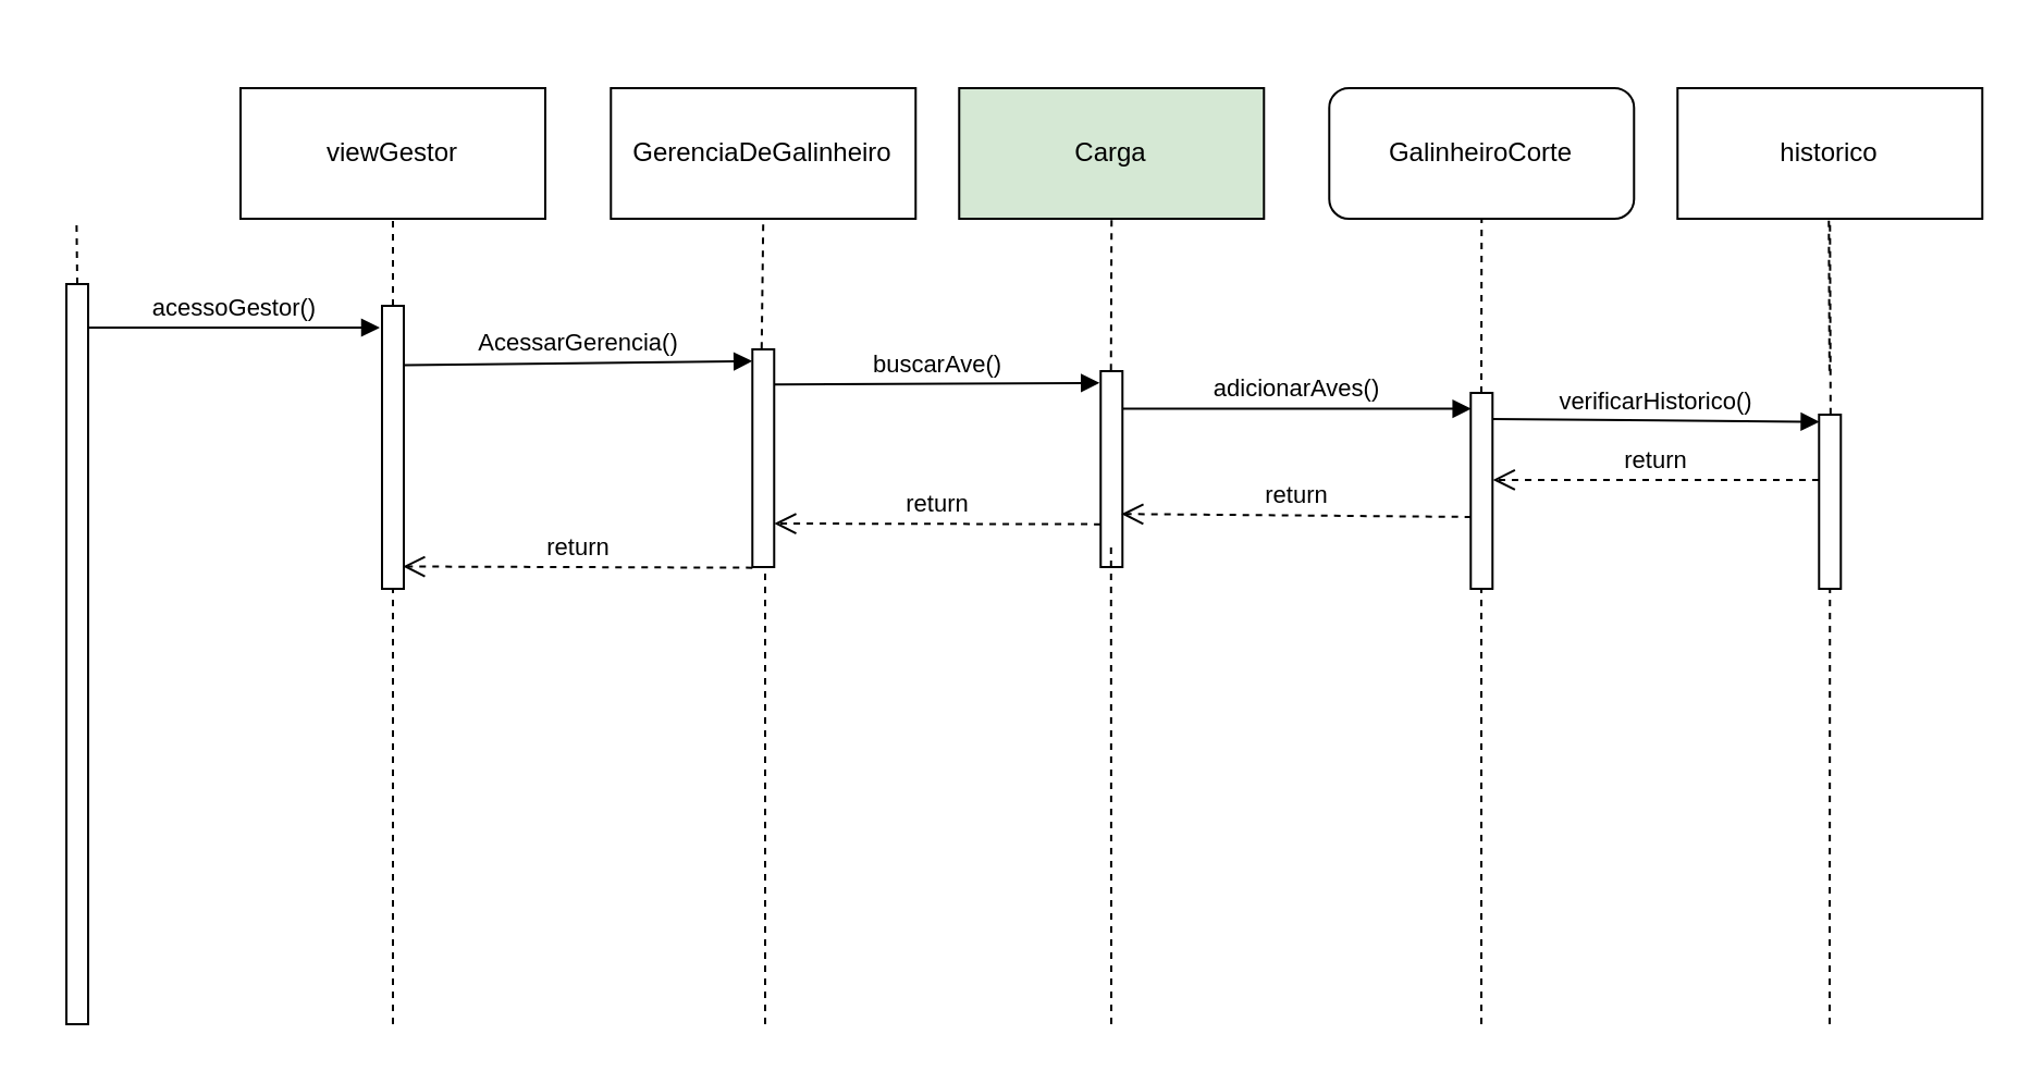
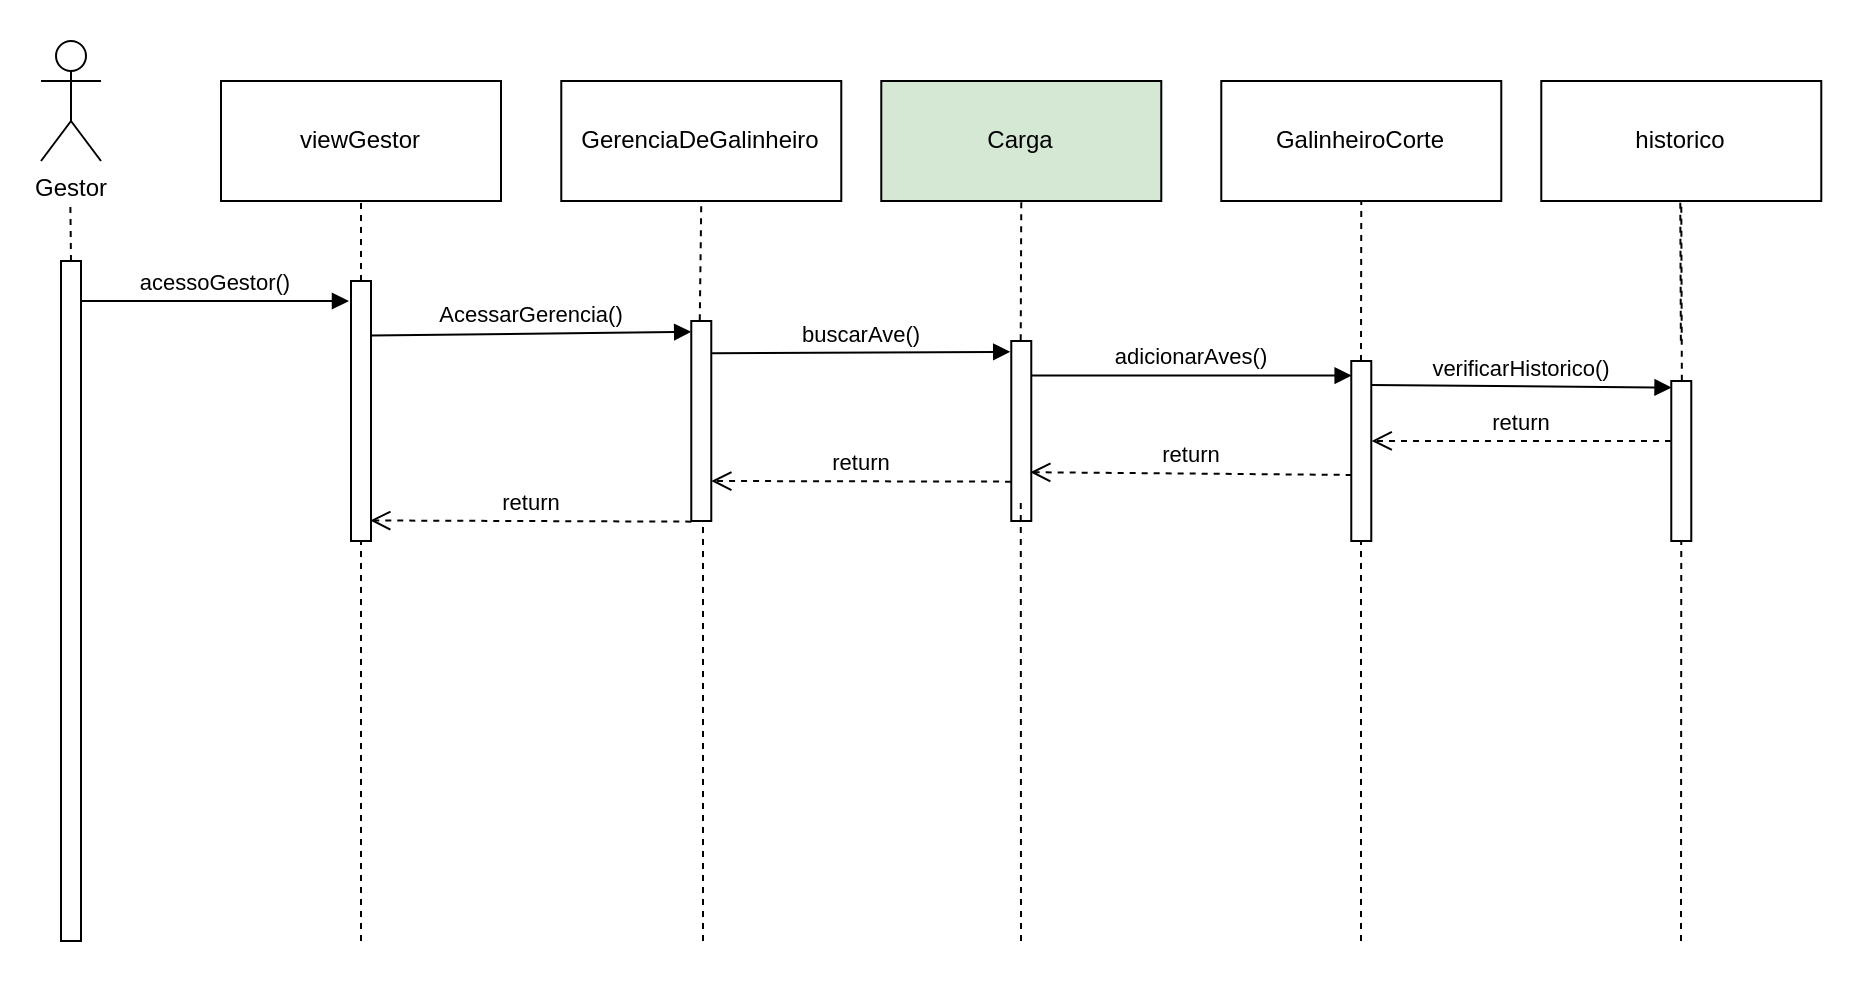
+ <mxCell id="2" value="Gestor" style="shape=umlActor;verticalLabelPosition=bottom;labelBackgroundColor=#ffffff;verticalAlign=top;html=1;outlineConnect=0;" parent="1" vertex="1"><mxGeometry x="20" y="20" width="30" height="60" as="geometry" /></mxCell>
- <mxCell id="12" value="GalinheiroCorte" style="whiteSpace=wrap;html=1;rounded=1;" parent="1" vertex="1"><mxGeometry x="610.14" y="40" width="140" height="60" as="geometry" /></mxCell>
+ <mxCell id="12" value="GalinheiroCorte" style="rounded=0;whiteSpace=wrap;html=1;" parent="1" vertex="1"><mxGeometry x="610.14" y="40" width="140" height="60" as="geometry" /></mxCell>
